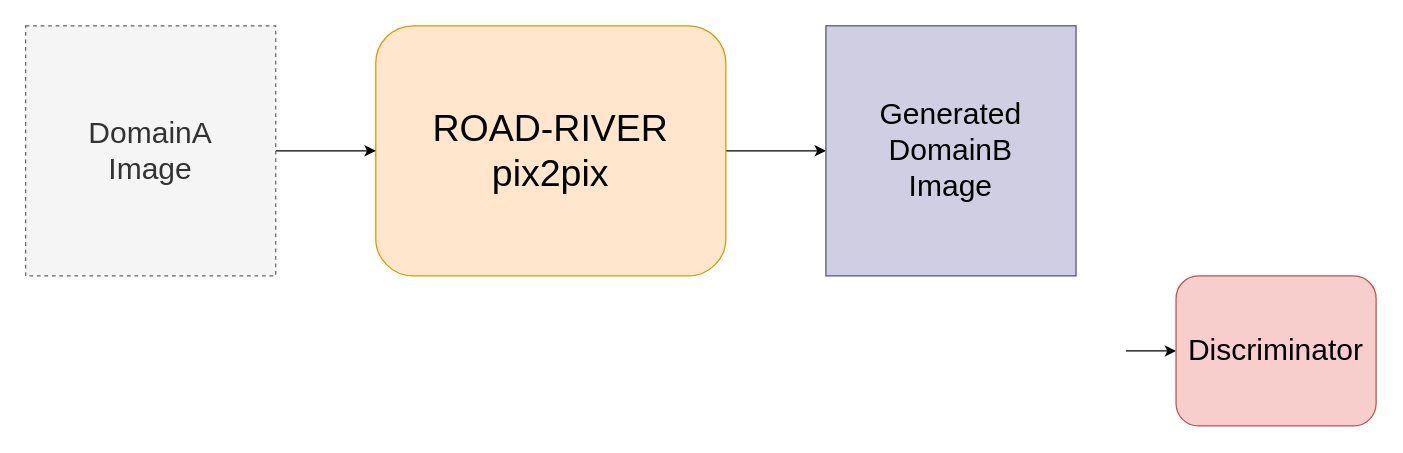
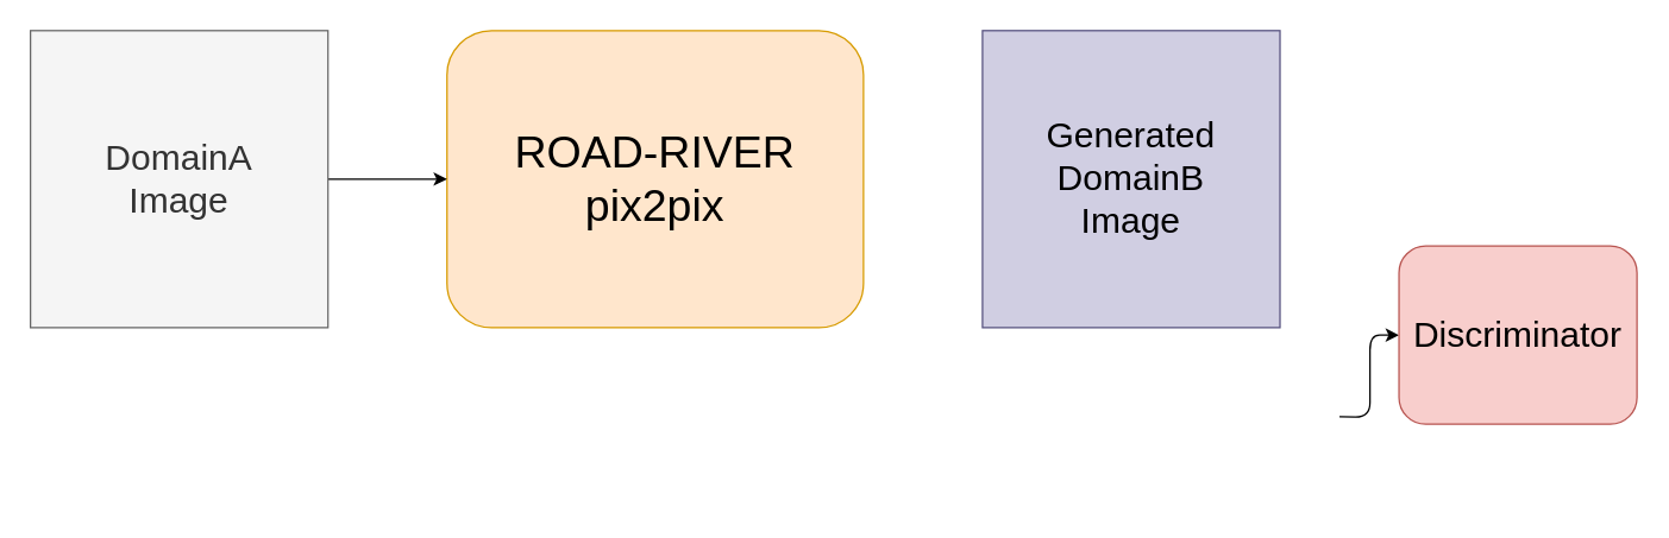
- <mxCell id="5" value="DomainA&lt;br&gt;Image" style="whiteSpace=wrap;html=1;aspect=fixed;fontSize=24;fillColor=#f5f5f5;strokeColor=#666666;fontColor=#333333;shadow=0;dashed=1;" vertex="1" parent="1"><mxGeometry x="20" y="20" width="200" height="200" as="geometry" /></mxCell>
+ <mxCell id="5" value="DomainA&lt;br&gt;Image" style="whiteSpace=wrap;html=1;aspect=fixed;fontSize=24;fillColor=#f5f5f5;strokeColor=#666666;fontColor=#333333;shadow=0;" vertex="1" parent="1"><mxGeometry x="20" y="20" width="200" height="200" as="geometry" /></mxCell>
- <mxCell id="2" style="edgeStyle=none;html=1;exitX=1;exitY=0.5;exitDx=0;exitDy=0;entryX=0;entryY=0.5;entryDx=0;entryDy=0;fontSize=24;shadow=0;" edge="1" parent="1" source="3" target="6"><mxGeometry relative="1" as="geometry" /></mxCell>
- <mxCell id="8" value="Discriminator" style="rounded=1;whiteSpace=wrap;html=1;shadow=0;fontSize=24;fillColor=#f8cecc;strokeColor=#b85450;align=center;" vertex="1" parent="1"><mxGeometry x="940" y="220" width="160" height="120" as="geometry" /></mxCell>
+ <mxCell id="8" value="Discriminator" style="rounded=1;whiteSpace=wrap;html=1;shadow=0;fontSize=24;fillColor=#f8cecc;strokeColor=#b85450;align=center;" vertex="1" parent="1"><mxGeometry x="940" y="165" width="160" height="120" as="geometry" /></mxCell>
